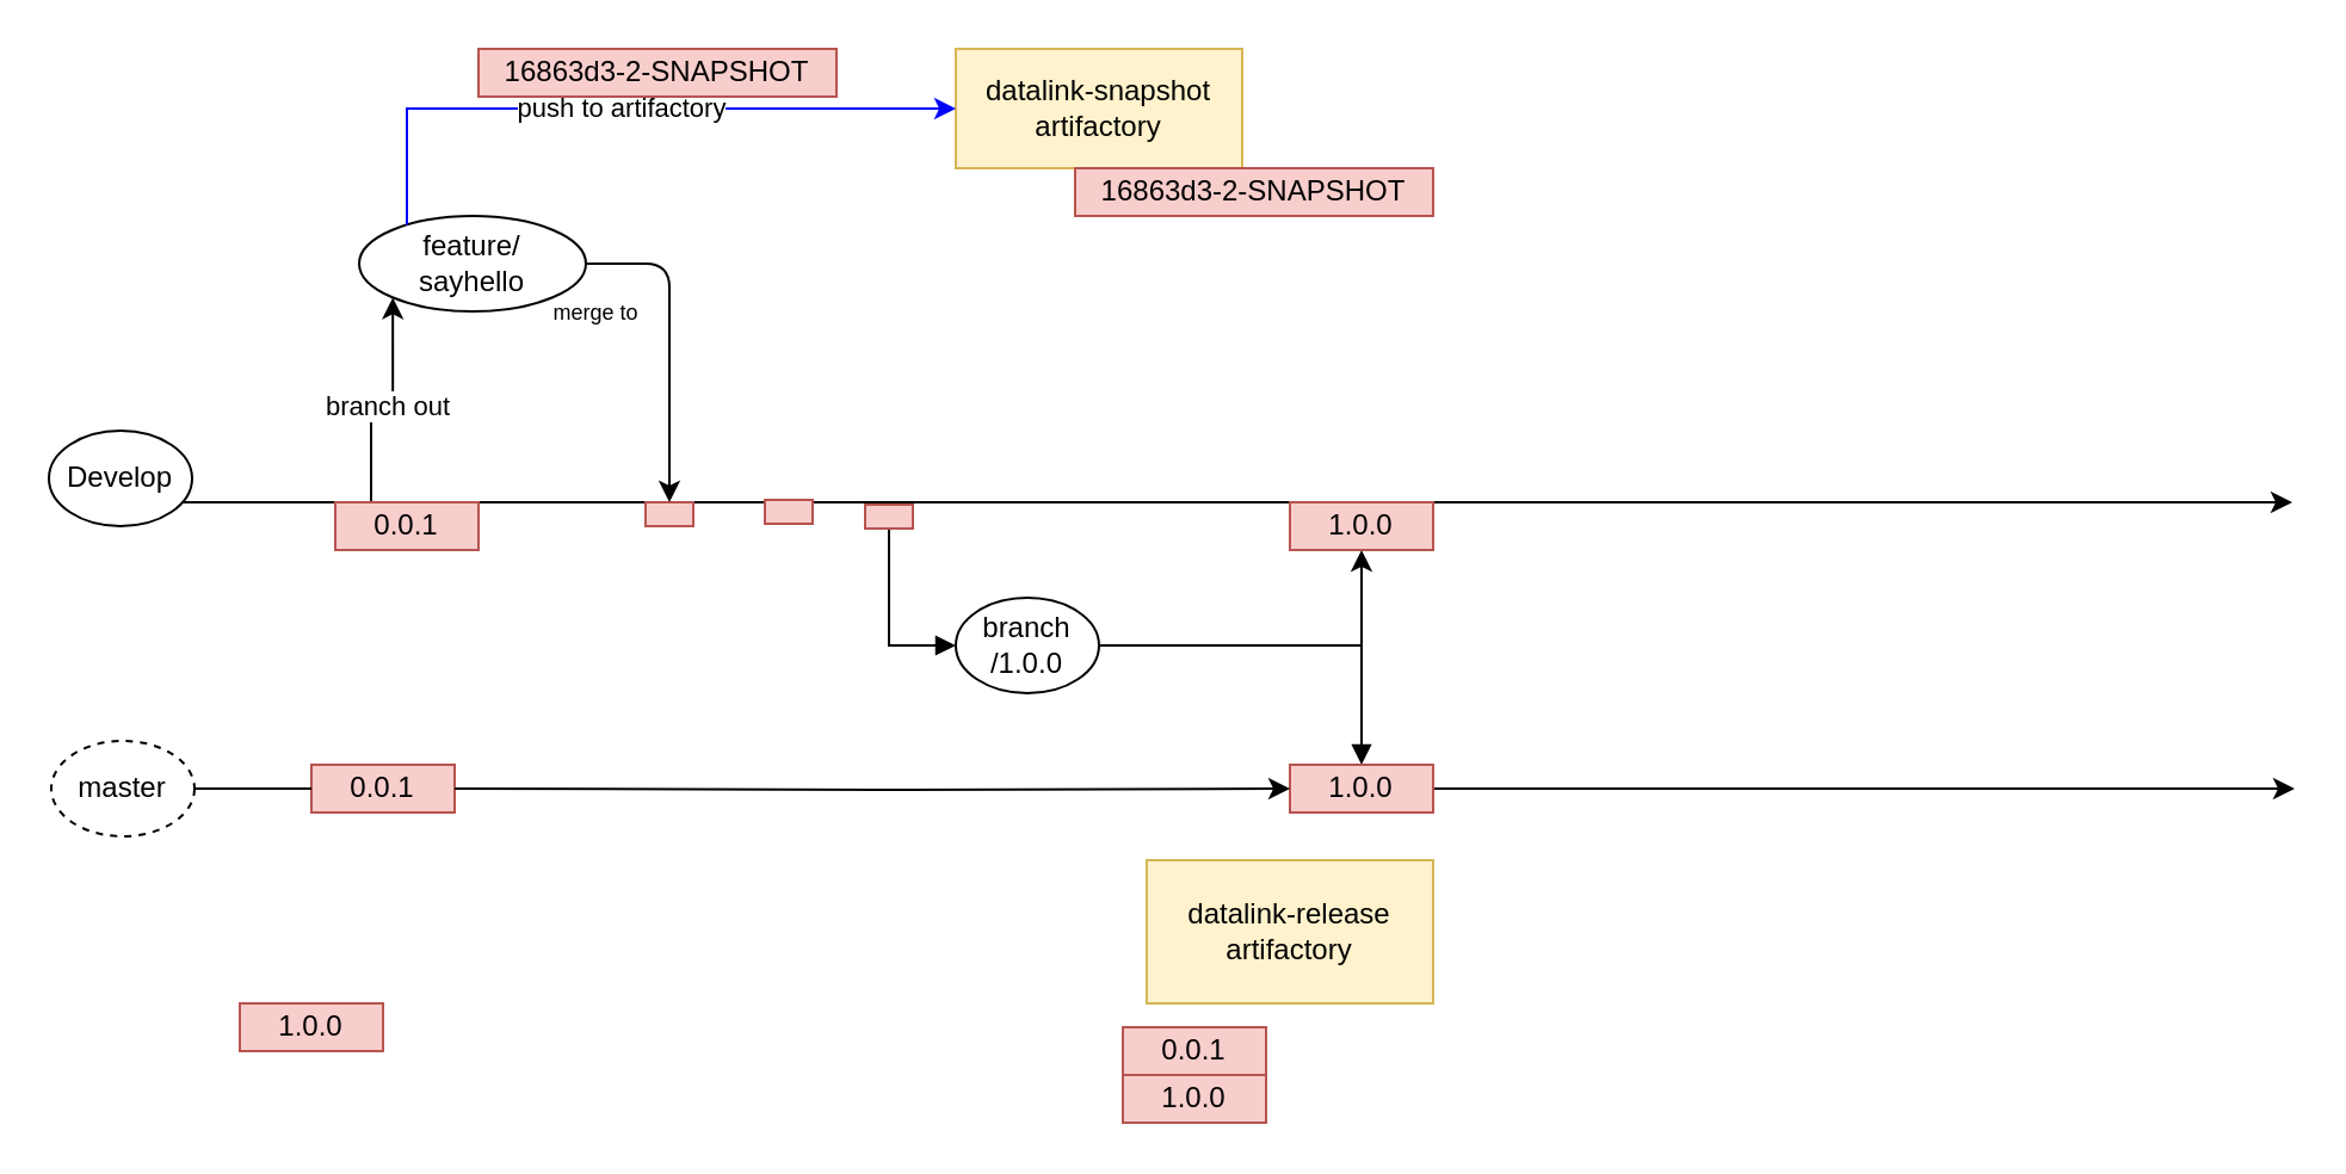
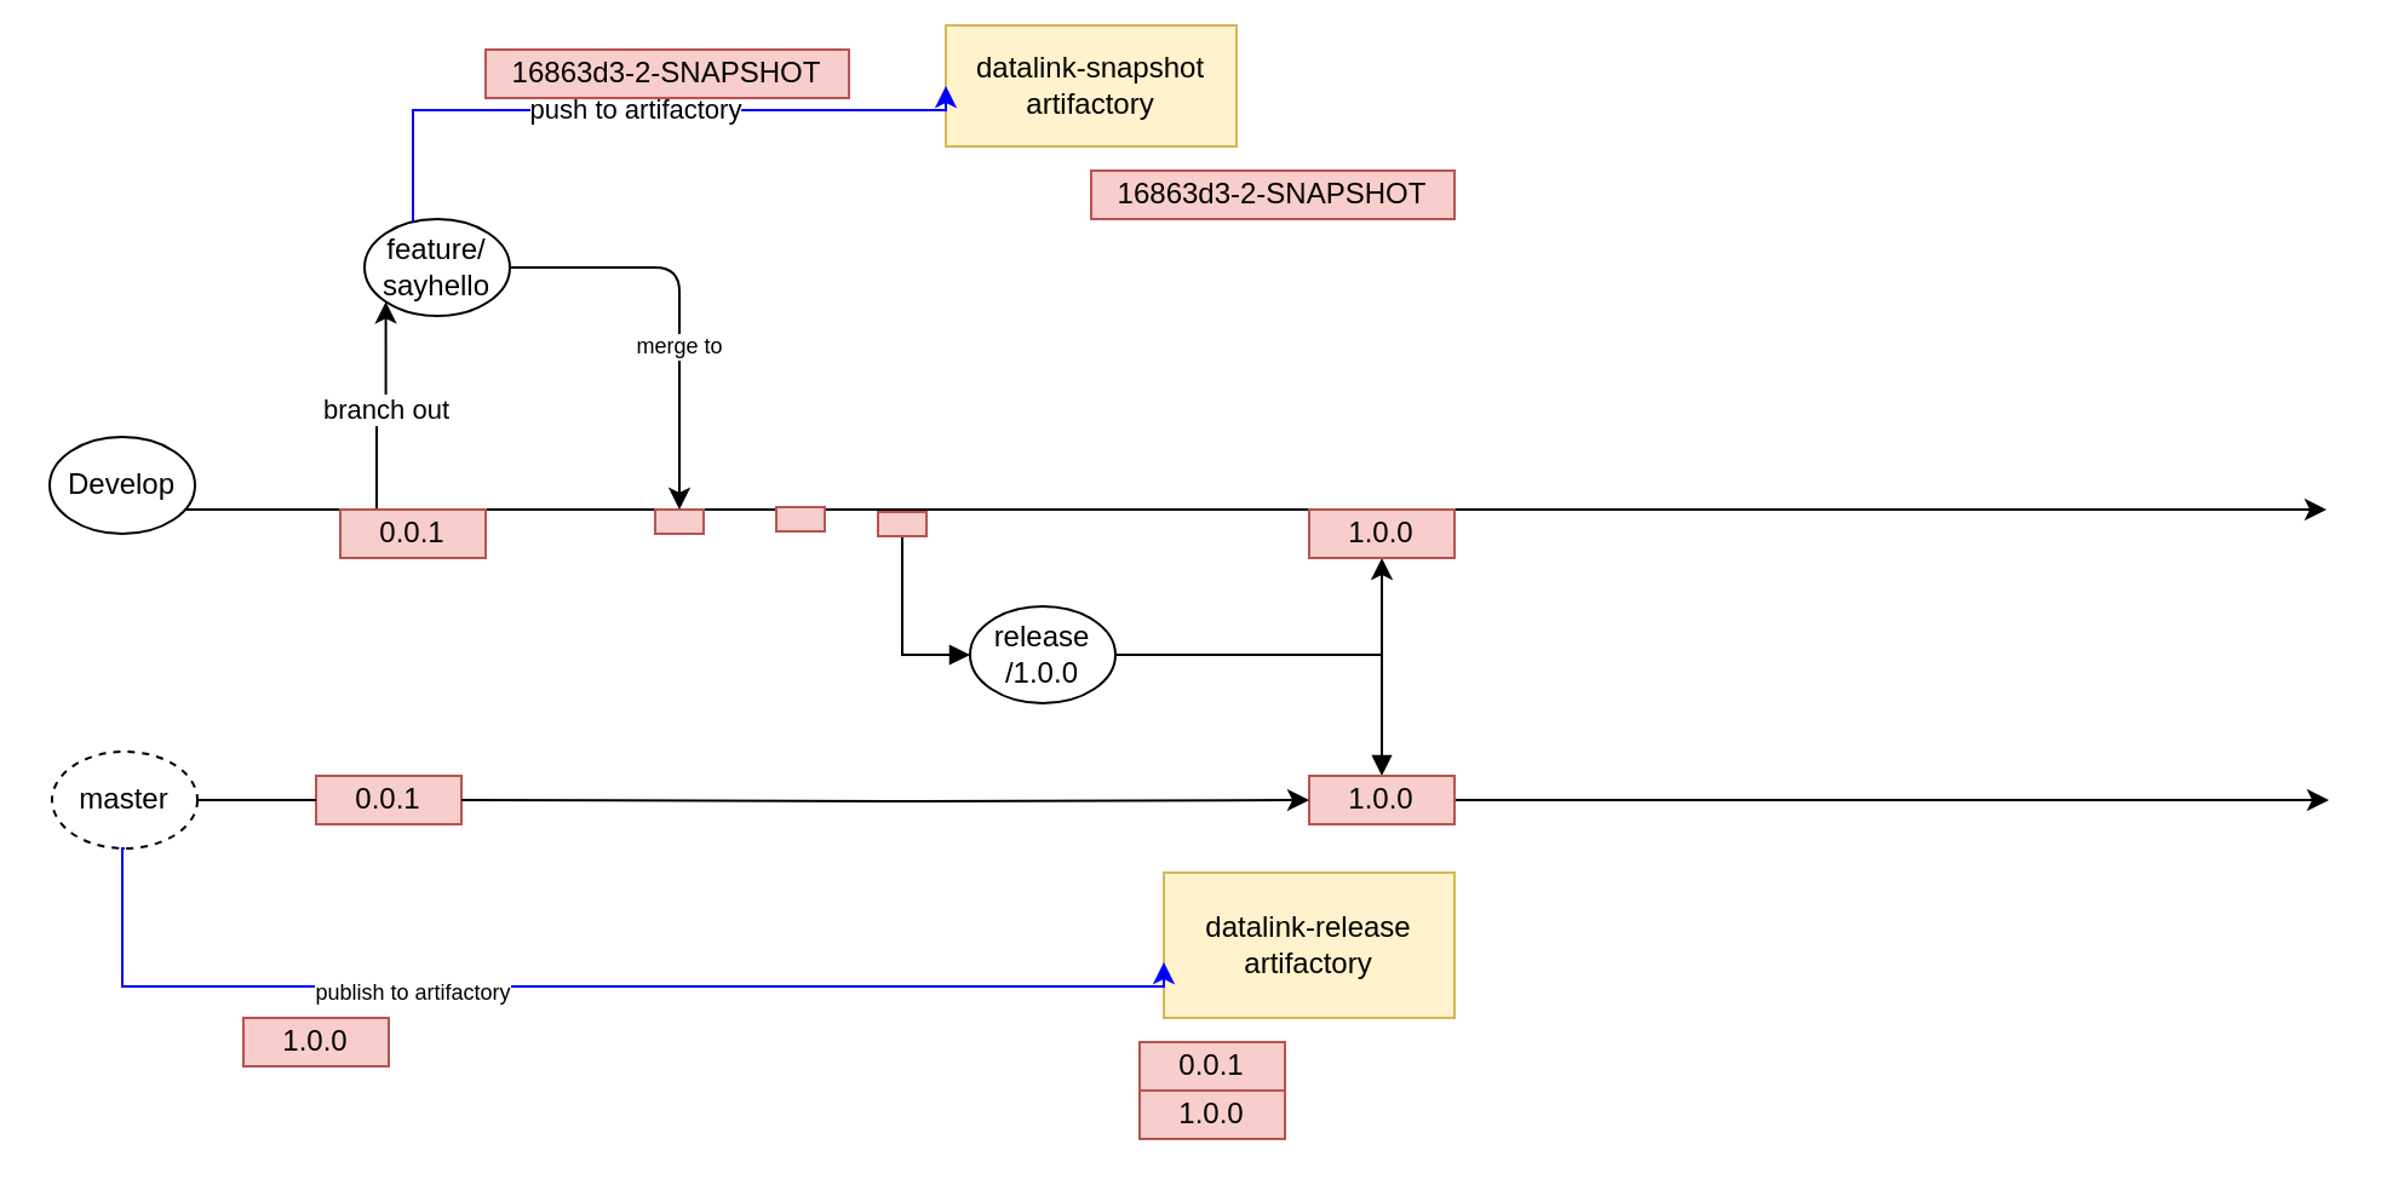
- <mxCell id="10" value="datalink-snapshot artifactory" style="rounded=0;whiteSpace=wrap;html=1;fillColor=#fff2cc;strokeColor=#d6b656;" vertex="1" parent="1"><mxGeometry x="400" y="20" width="120" height="50" as="geometry" /></mxCell>
+ <mxCell id="10" value="datalink-snapshot artifactory" style="rounded=0;whiteSpace=wrap;html=1;fillColor=#fff2cc;strokeColor=#d6b656;" vertex="1" parent="1"><mxGeometry x="390" y="10" width="120" height="50" as="geometry" /></mxCell>
- <mxCell id="14" value="feature/&lt;br&gt;sayhello" style="ellipse;whiteSpace=wrap;html=1;" vertex="1" parent="1"><mxGeometry x="150" y="90" width="95" height="40" as="geometry" /></mxCell>
+ <mxCell id="14" value="feature/&lt;br&gt;sayhello" style="ellipse;whiteSpace=wrap;html=1;" vertex="1" parent="1"><mxGeometry x="150" y="90" width="60" height="40" as="geometry" /></mxCell>
- <mxCell id="6" value="branch&lt;br&gt;/1.0.0" style="ellipse;whiteSpace=wrap;html=1;" vertex="1" parent="1"><mxGeometry x="400" y="250" width="60" height="40" as="geometry" /></mxCell>
+ <mxCell id="6" value="release&lt;br&gt;/1.0.0" style="ellipse;whiteSpace=wrap;html=1;" vertex="1" parent="1"><mxGeometry x="400" y="250" width="60" height="40" as="geometry" /></mxCell>
+ <mxCell id="30" style="edgeStyle=orthogonalEdgeStyle;rounded=0;orthogonalLoop=1;jettySize=auto;html=1;strokeColor=#0000FF;exitX=0.5;exitY=1;exitDx=0;exitDy=0;entryX=0;entryY=0.617;entryDx=0;entryDy=0;entryPerimeter=0;" edge="1" parent="1" source="8" target="9"><mxGeometry relative="1" as="geometry"><mxPoint x="52" y="460" as="targetPoint" /><mxPoint x="52" y="362" as="sourcePoint" /><Array as="points"><mxPoint x="50" y="350" /><mxPoint x="50" y="407" /></Array></mxGeometry></mxCell>
+ <mxCell id="31" value="publish to artifactory" style="edgeLabel;html=1;align=center;verticalAlign=middle;resizable=0;points=[];fontSize=9;" vertex="1" connectable="0" parent="30"><mxGeometry x="-0.289" y="-2" relative="1" as="geometry"><mxPoint as="offset" /></mxGeometry></mxCell>
